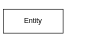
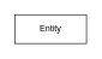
- <mxCell id="2" value="Entity" style="whiteSpace=wrap;html=1;align=center;" vertex="1" parent="1"><mxGeometry x="5" y="15" width="100" height="40" as="geometry" /></mxCell>
+ <mxCell id="2" value="Entity" style="whiteSpace=wrap;html=1;align=center;" vertex="1" parent="1"><mxGeometry y="20" width="100" height="40" as="geometry" x="20" /></mxCell>
